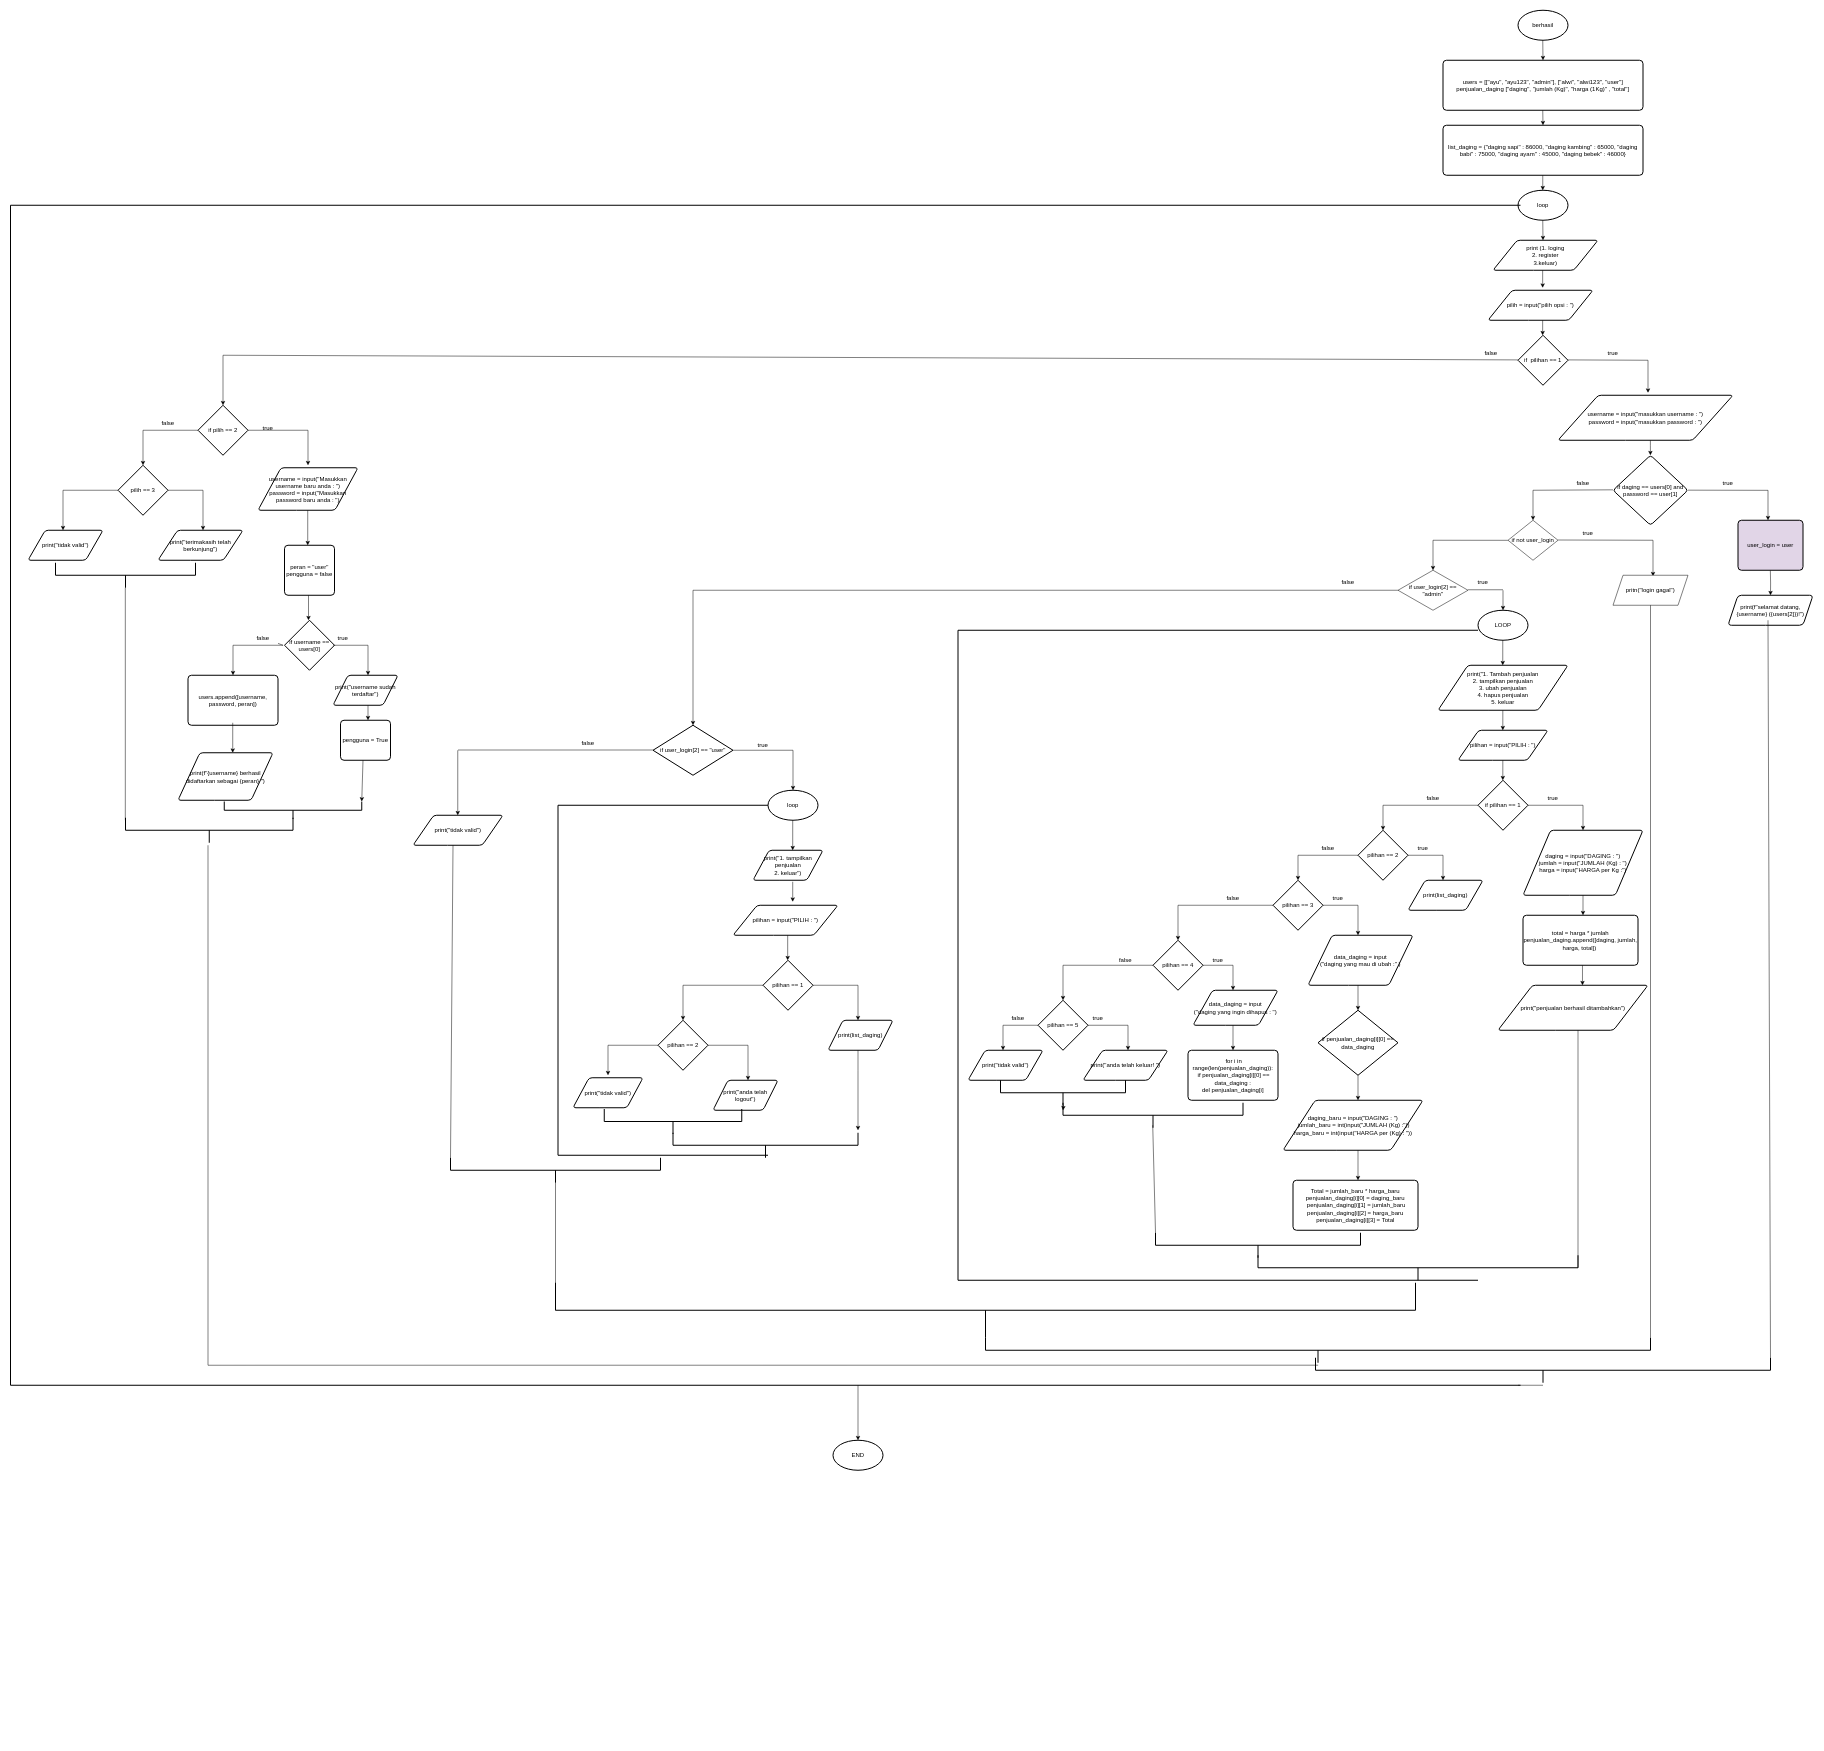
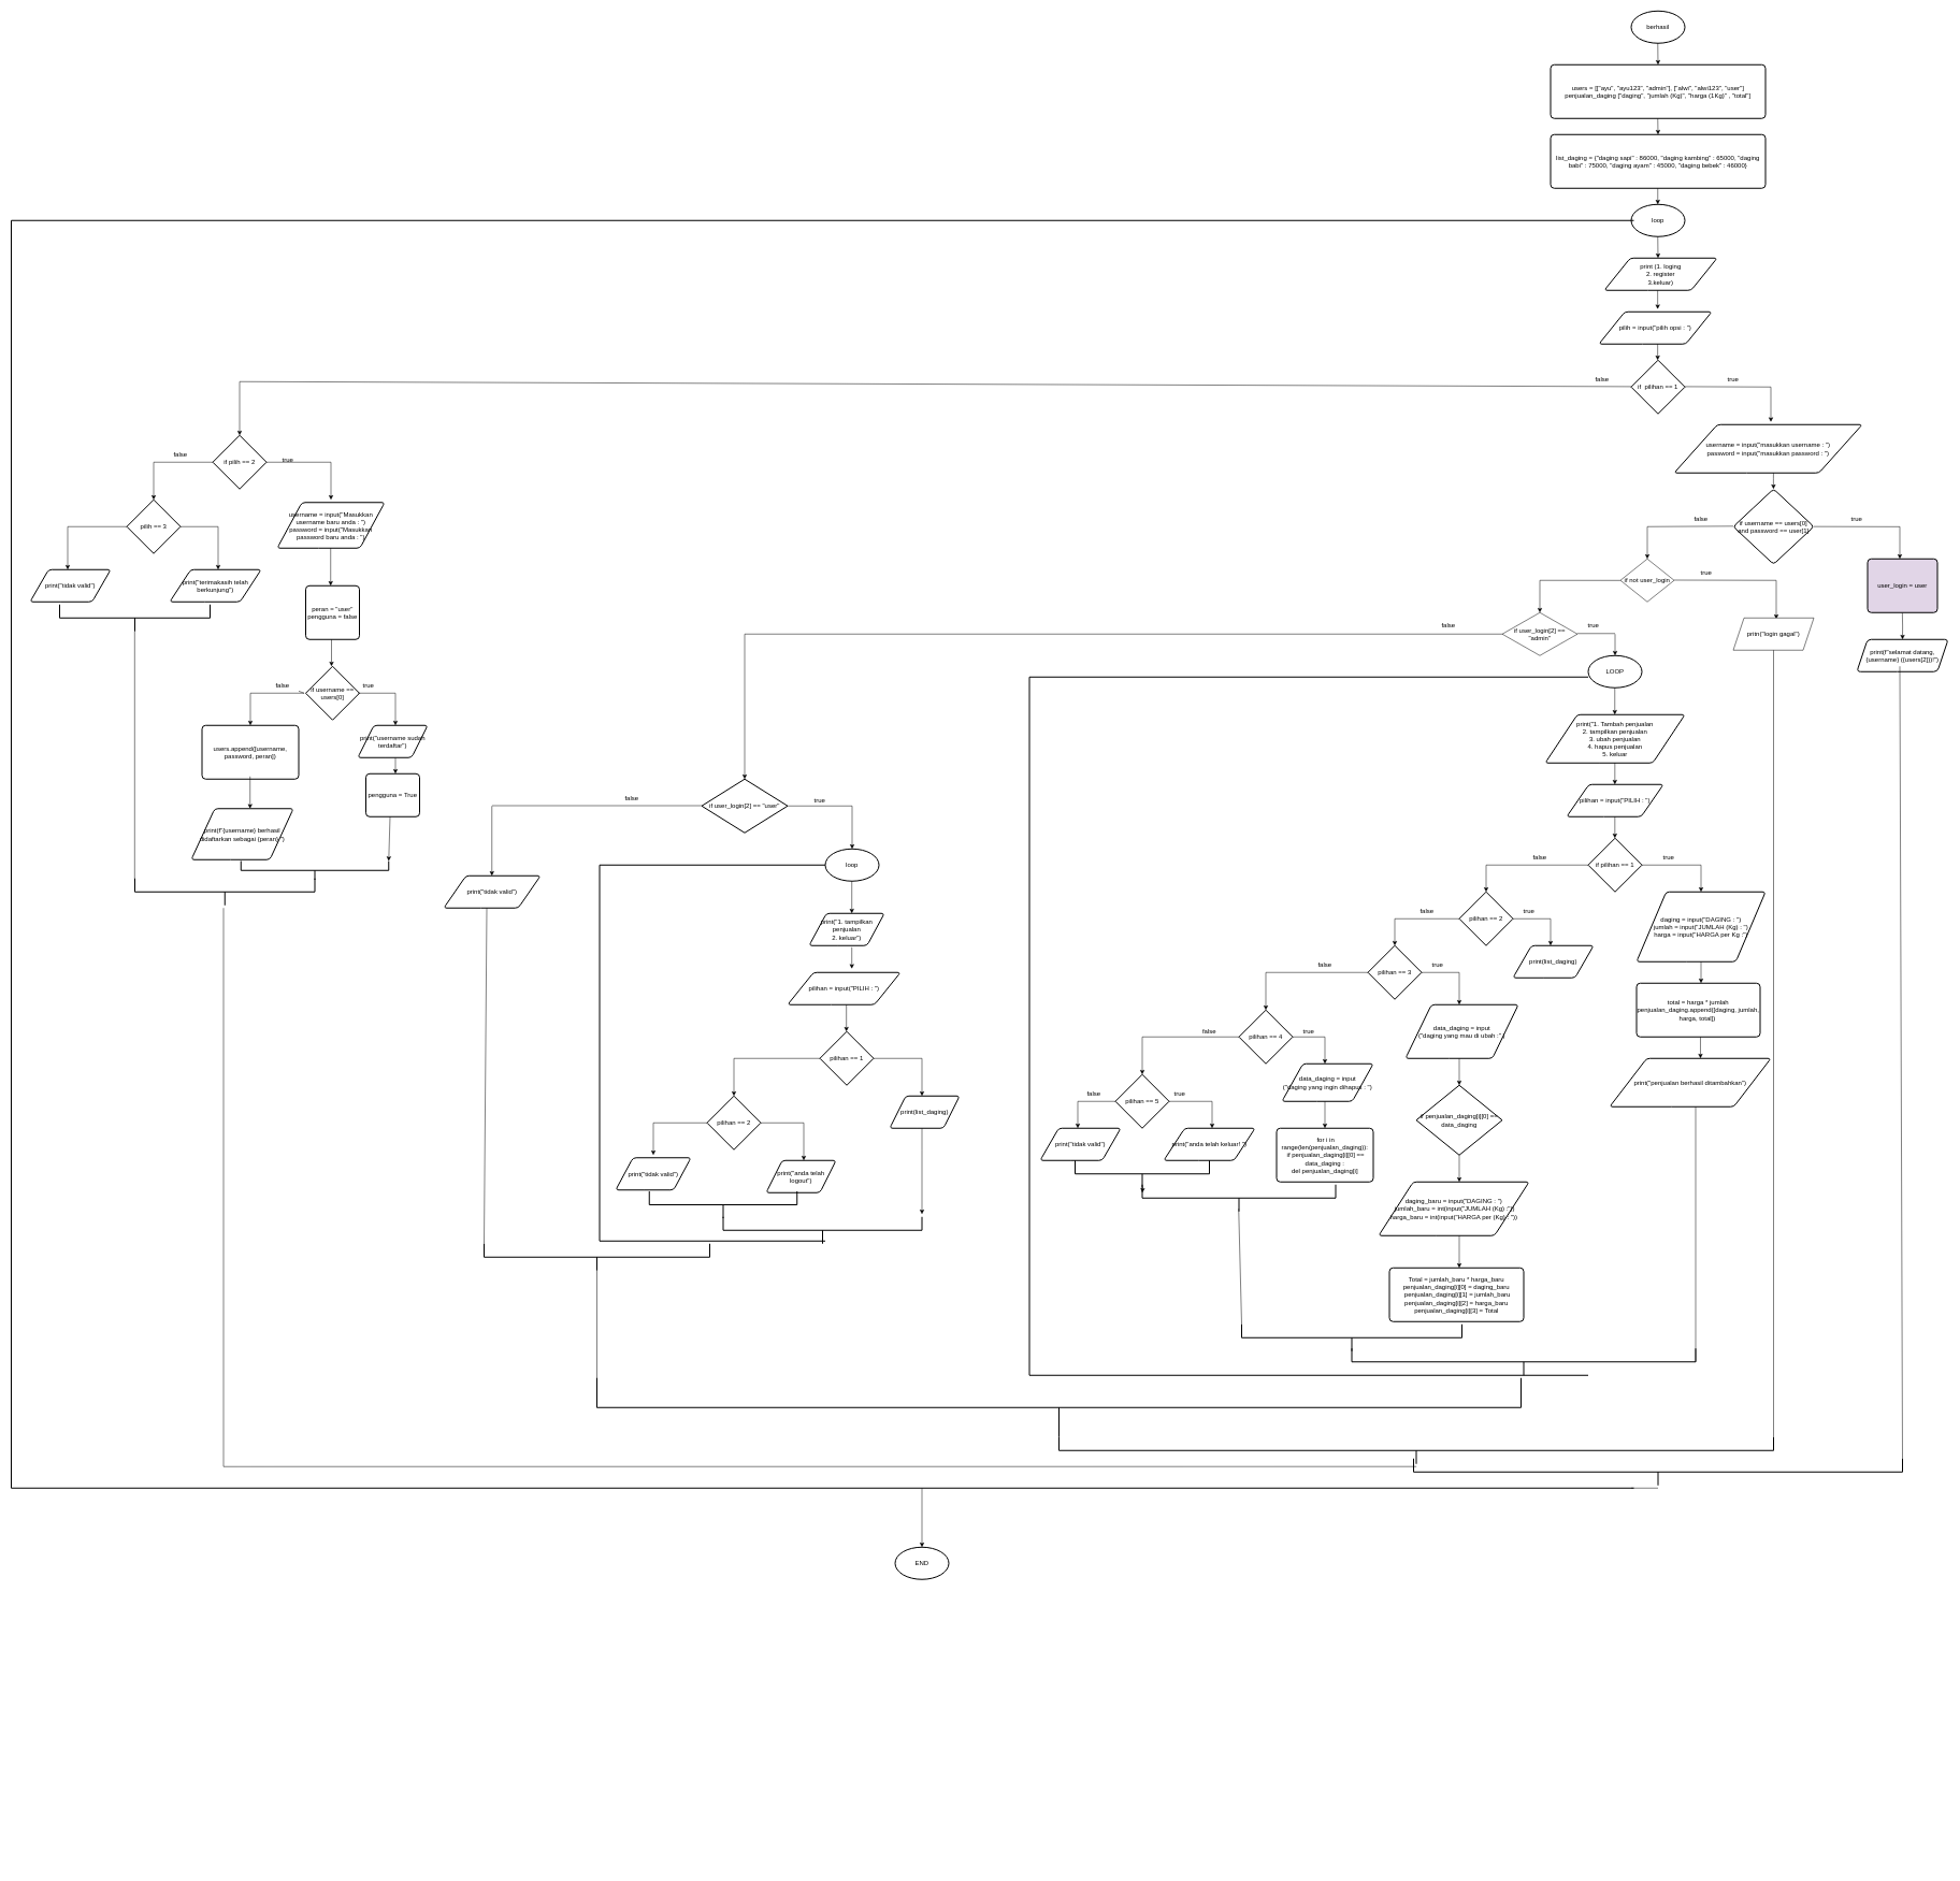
- <mxCell id="22" value="if daging == users[0] and password == user[1]" style="rhombus;whiteSpace=wrap;html=1;strokeWidth=2;rounded=1;arcSize=12;" parent="1" vertex="1"><mxGeometry x="3225" y="910" width="150" height="140" as="geometry" /></mxCell>
+ <mxCell id="22" value="if username == users[0] and password == user[1]" style="rhombus;whiteSpace=wrap;html=1;strokeWidth=2;rounded=1;arcSize=12;" parent="1" vertex="1"><mxGeometry x="3225" y="910" width="150" height="140" as="geometry" /></mxCell>
